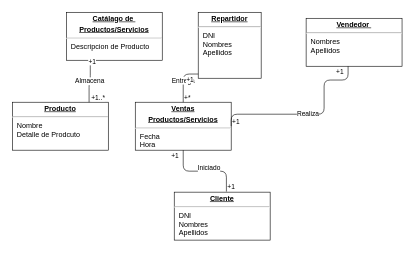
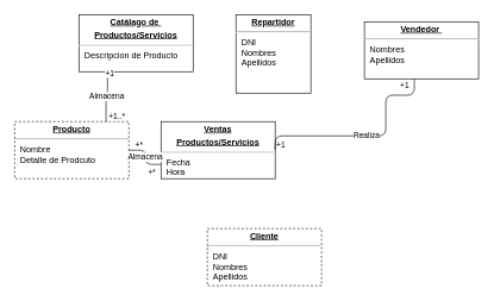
- <mxCell id="17" value="Entrega" style="endArrow=none;html=1;edgeStyle=orthogonalEdgeStyle;exitX=0.5;exitY=0;exitDx=0;exitDy=0;" parent="1" target="16" edge="1" source="2"><mxGeometry relative="1" as="geometry"><mxPoint x="370" y="145" as="sourcePoint" /><mxPoint x="409.5" y="100" as="targetPoint" /><Array as="points"><mxPoint x="370" y="123" /><mxPoint x="410" y="123" /></Array></mxGeometry></mxCell>
- <mxCell id="18" value="+*" style="edgeLabel;resizable=0;html=1;align=left;verticalAlign=bottom;" parent="17" connectable="0" vertex="1"><mxGeometry x="-1" relative="1" as="geometry"><mxPoint as="offset" /></mxGeometry></mxCell>
- <mxCell id="19" value="+1" style="edgeLabel;resizable=0;html=1;align=right;verticalAlign=bottom;" parent="17" connectable="0" vertex="1"><mxGeometry x="1" relative="1" as="geometry"><mxPoint x="-7" y="16.96" as="offset" /></mxGeometry></mxCell>
- <mxCell id="4" value="&lt;p style=&quot;margin: 0px ; margin-top: 4px ; text-align: center ; text-decoration: underline&quot;&gt;&lt;b&gt;Producto&lt;/b&gt;&lt;/p&gt;&lt;hr&gt;&lt;p style=&quot;margin: 0px ; margin-left: 8px&quot;&gt;Nombre&lt;/p&gt;&lt;p style=&quot;margin: 0px ; margin-left: 8px&quot;&gt;Detalle de Prodcuto&lt;/p&gt;&lt;p style=&quot;margin: 0px ; margin-left: 8px&quot;&gt;&lt;br&gt;&lt;/p&gt;" style="verticalAlign=top;align=left;overflow=fill;fontSize=12;fontFamily=Helvetica;html=1;" parent="1" vertex="1"><mxGeometry x="20" y="170" width="160" height="80" as="geometry" /></mxCell>
+ <mxCell id="4" value="&lt;p style=&quot;margin: 0px ; margin-top: 4px ; text-align: center ; text-decoration: underline&quot;&gt;&lt;b&gt;Producto&lt;/b&gt;&lt;/p&gt;&lt;hr&gt;&lt;p style=&quot;margin: 0px ; margin-left: 8px&quot;&gt;Nombre&lt;/p&gt;&lt;p style=&quot;margin: 0px ; margin-left: 8px&quot;&gt;Detalle de Prodcuto&lt;/p&gt;&lt;p style=&quot;margin: 0px ; margin-left: 8px&quot;&gt;&lt;br&gt;&lt;/p&gt;" style="verticalAlign=top;align=left;overflow=fill;fontSize=12;fontFamily=Helvetica;html=1;dashed=1;" parent="1" vertex="1"><mxGeometry x="20" y="170" width="160" height="80" as="geometry" /></mxCell>
+ <mxCell id="9" value="Almacena" style="endArrow=none;html=1;edgeStyle=orthogonalEdgeStyle;entryX=1;entryY=0.5;entryDx=0;entryDy=0;exitX=0;exitY=0.75;exitDx=0;exitDy=0;" parent="1" source="2" target="4" edge="1"><mxGeometry relative="1" as="geometry"><mxPoint x="170" y="250" as="sourcePoint" /><mxPoint x="330" y="250" as="targetPoint" /></mxGeometry></mxCell>
+ <mxCell id="10" value="+*" style="edgeLabel;resizable=0;html=1;align=left;verticalAlign=bottom;" parent="9" connectable="0" vertex="1"><mxGeometry x="-1" relative="1" as="geometry"><mxPoint x="-20" y="20" as="offset" /></mxGeometry></mxCell>
+ <mxCell id="11" value="+*" style="edgeLabel;resizable=0;html=1;align=right;verticalAlign=bottom;" parent="9" connectable="0" vertex="1"><mxGeometry x="1" relative="1" as="geometry"><mxPoint x="20" as="offset" /></mxGeometry></mxCell>
- <mxCell id="6" value="Iniciado" style="endArrow=none;html=1;edgeStyle=orthogonalEdgeStyle;exitX=0.544;exitY=-0.012;exitDx=0;exitDy=0;exitPerimeter=0;entryX=0.5;entryY=1;entryDx=0;entryDy=0;" parent="1" source="5" edge="1" target="2"><mxGeometry x="-0.105" y="-5" relative="1" as="geometry"><mxPoint x="240" y="260" as="sourcePoint" /><mxPoint x="377" y="290" as="targetPoint" /><mxPoint as="offset" /></mxGeometry></mxCell>
- <mxCell id="7" value="+1" style="edgeLabel;resizable=0;html=1;align=left;verticalAlign=bottom;" parent="6" connectable="0" vertex="1"><mxGeometry x="-1" relative="1" as="geometry" /></mxCell>
- <mxCell id="8" value="+1" style="edgeLabel;resizable=0;html=1;align=right;verticalAlign=bottom;" parent="6" connectable="0" vertex="1"><mxGeometry x="1" relative="1" as="geometry"><mxPoint x="-7" y="16.96" as="offset" /></mxGeometry></mxCell>
- <mxCell id="5" value="&lt;p style=&quot;margin: 0px ; margin-top: 4px ; text-align: center ; text-decoration: underline&quot;&gt;&lt;b&gt;Cliente&lt;/b&gt;&lt;/p&gt;&lt;hr&gt;&lt;p style=&quot;margin: 0px ; margin-left: 8px&quot;&gt;DNI&lt;/p&gt;&lt;p style=&quot;margin: 0px ; margin-left: 8px&quot;&gt;Nombres&lt;/p&gt;&lt;p style=&quot;margin: 0px ; margin-left: 8px&quot;&gt;Apellidos&lt;/p&gt;" style="verticalAlign=top;align=left;overflow=fill;fontSize=12;fontFamily=Helvetica;html=1;" parent="1" vertex="1"><mxGeometry x="290" y="320" width="160" height="80" as="geometry" /></mxCell>
+ <mxCell id="5" value="&lt;p style=&quot;margin: 0px ; margin-top: 4px ; text-align: center ; text-decoration: underline&quot;&gt;&lt;b&gt;Cliente&lt;/b&gt;&lt;/p&gt;&lt;hr&gt;&lt;p style=&quot;margin: 0px ; margin-left: 8px&quot;&gt;DNI&lt;/p&gt;&lt;p style=&quot;margin: 0px ; margin-left: 8px&quot;&gt;Nombres&lt;/p&gt;&lt;p style=&quot;margin: 0px ; margin-left: 8px&quot;&gt;Apellidos&lt;/p&gt;" style="verticalAlign=top;align=left;overflow=fill;fontSize=12;fontFamily=Helvetica;html=1;dashed=1;" parent="1" vertex="1"><mxGeometry x="290" y="320" width="160" height="80" as="geometry" /></mxCell>
